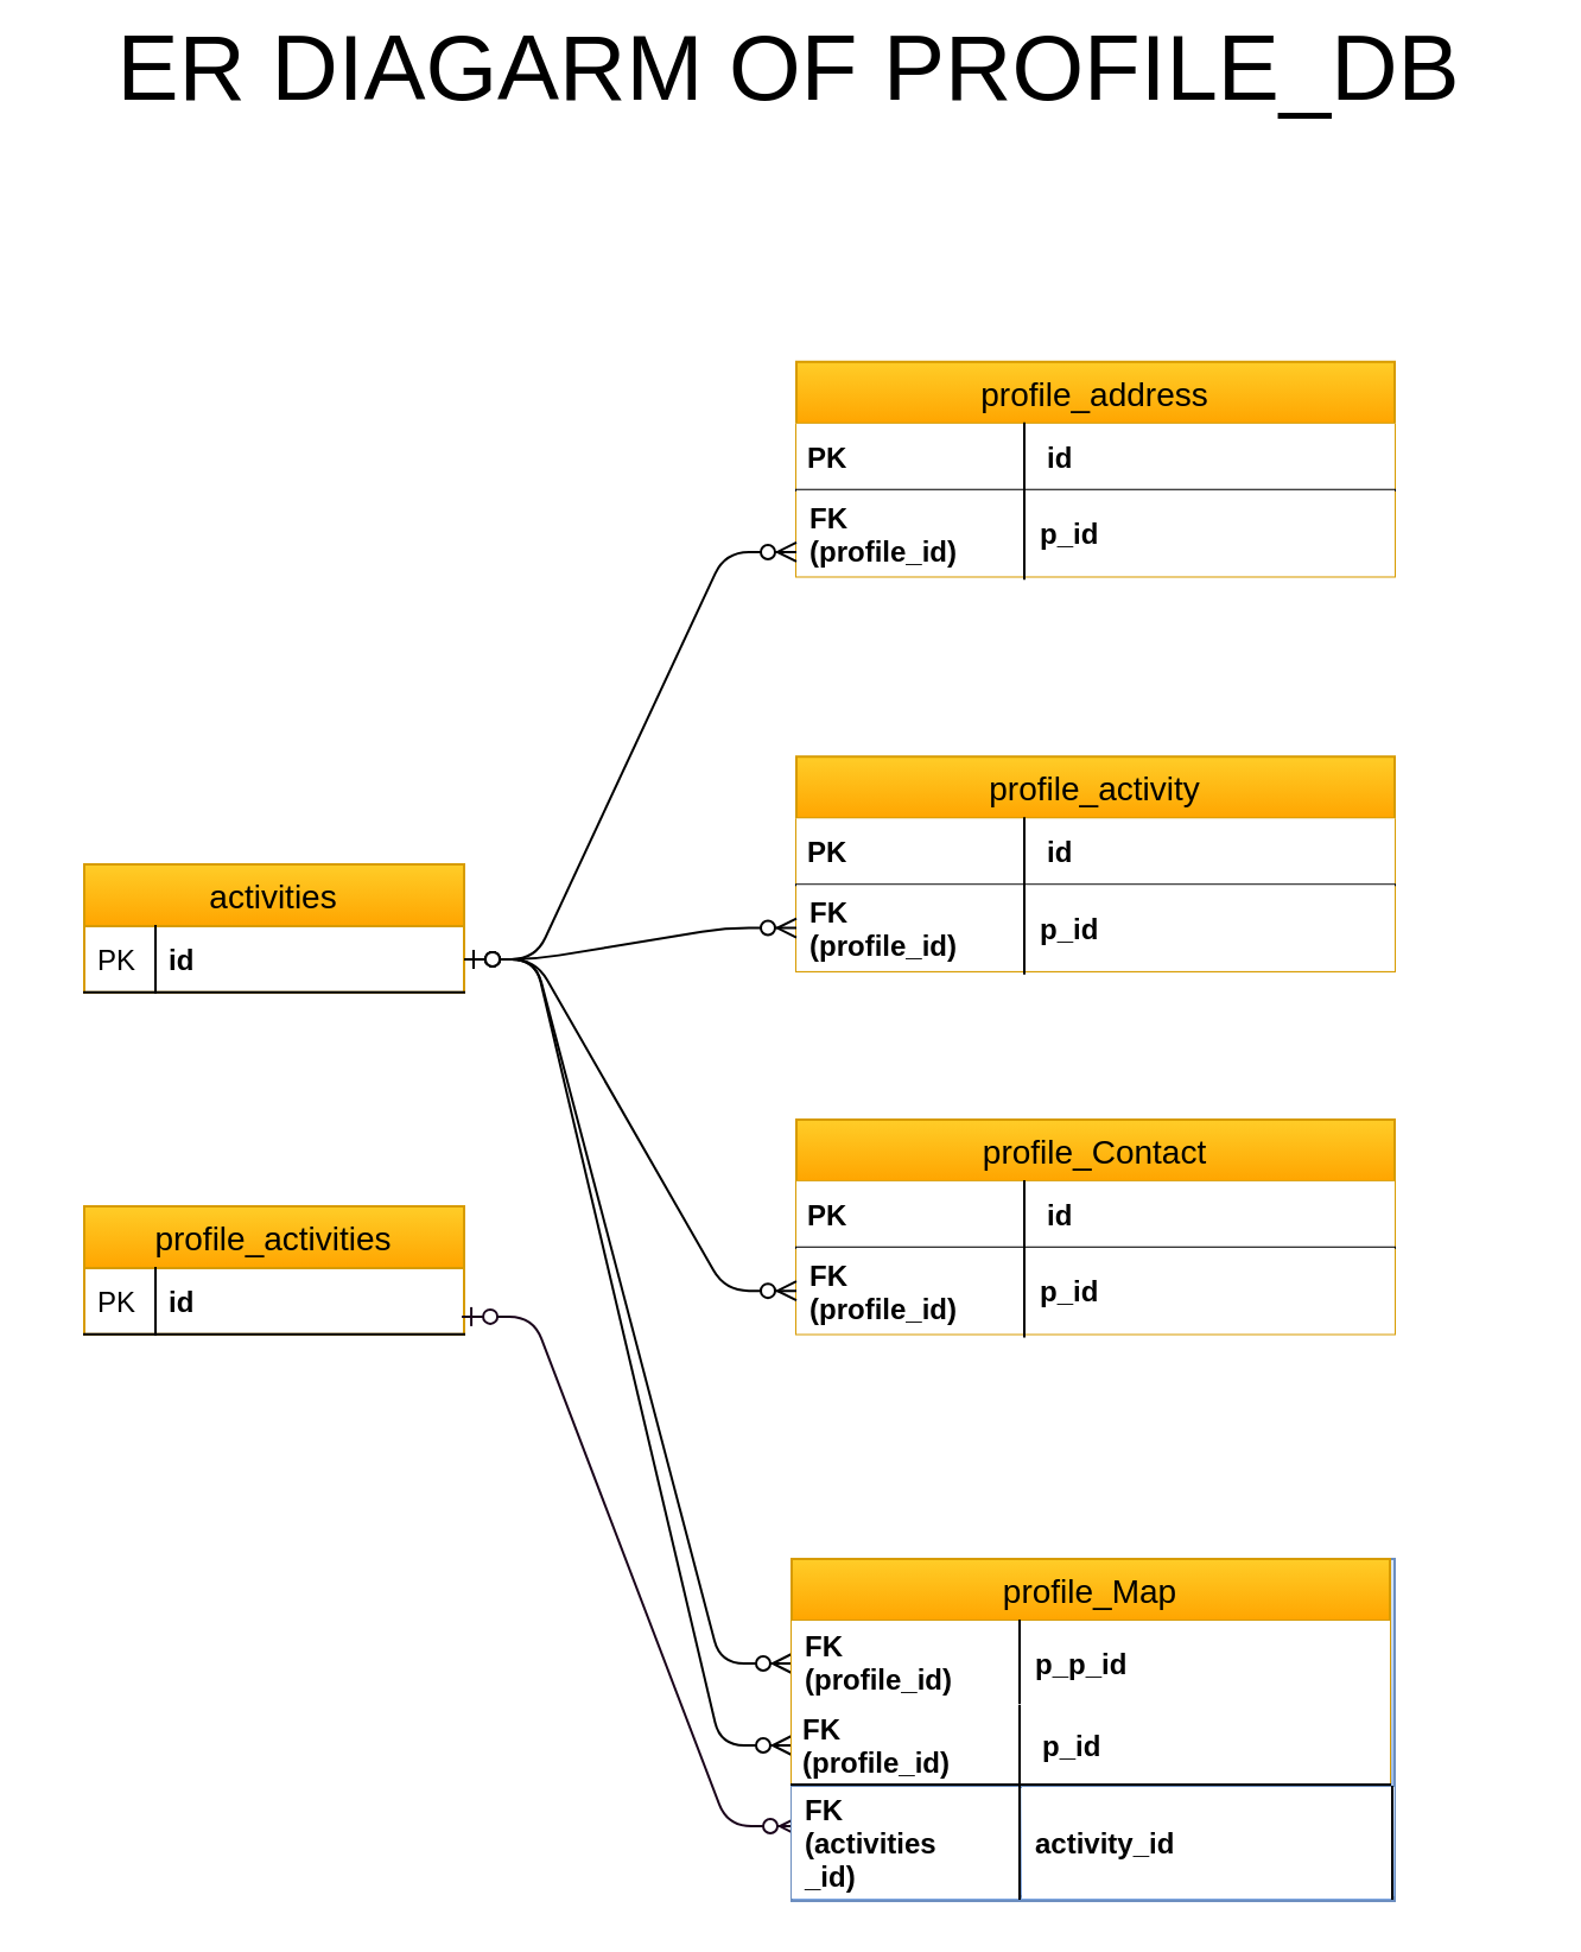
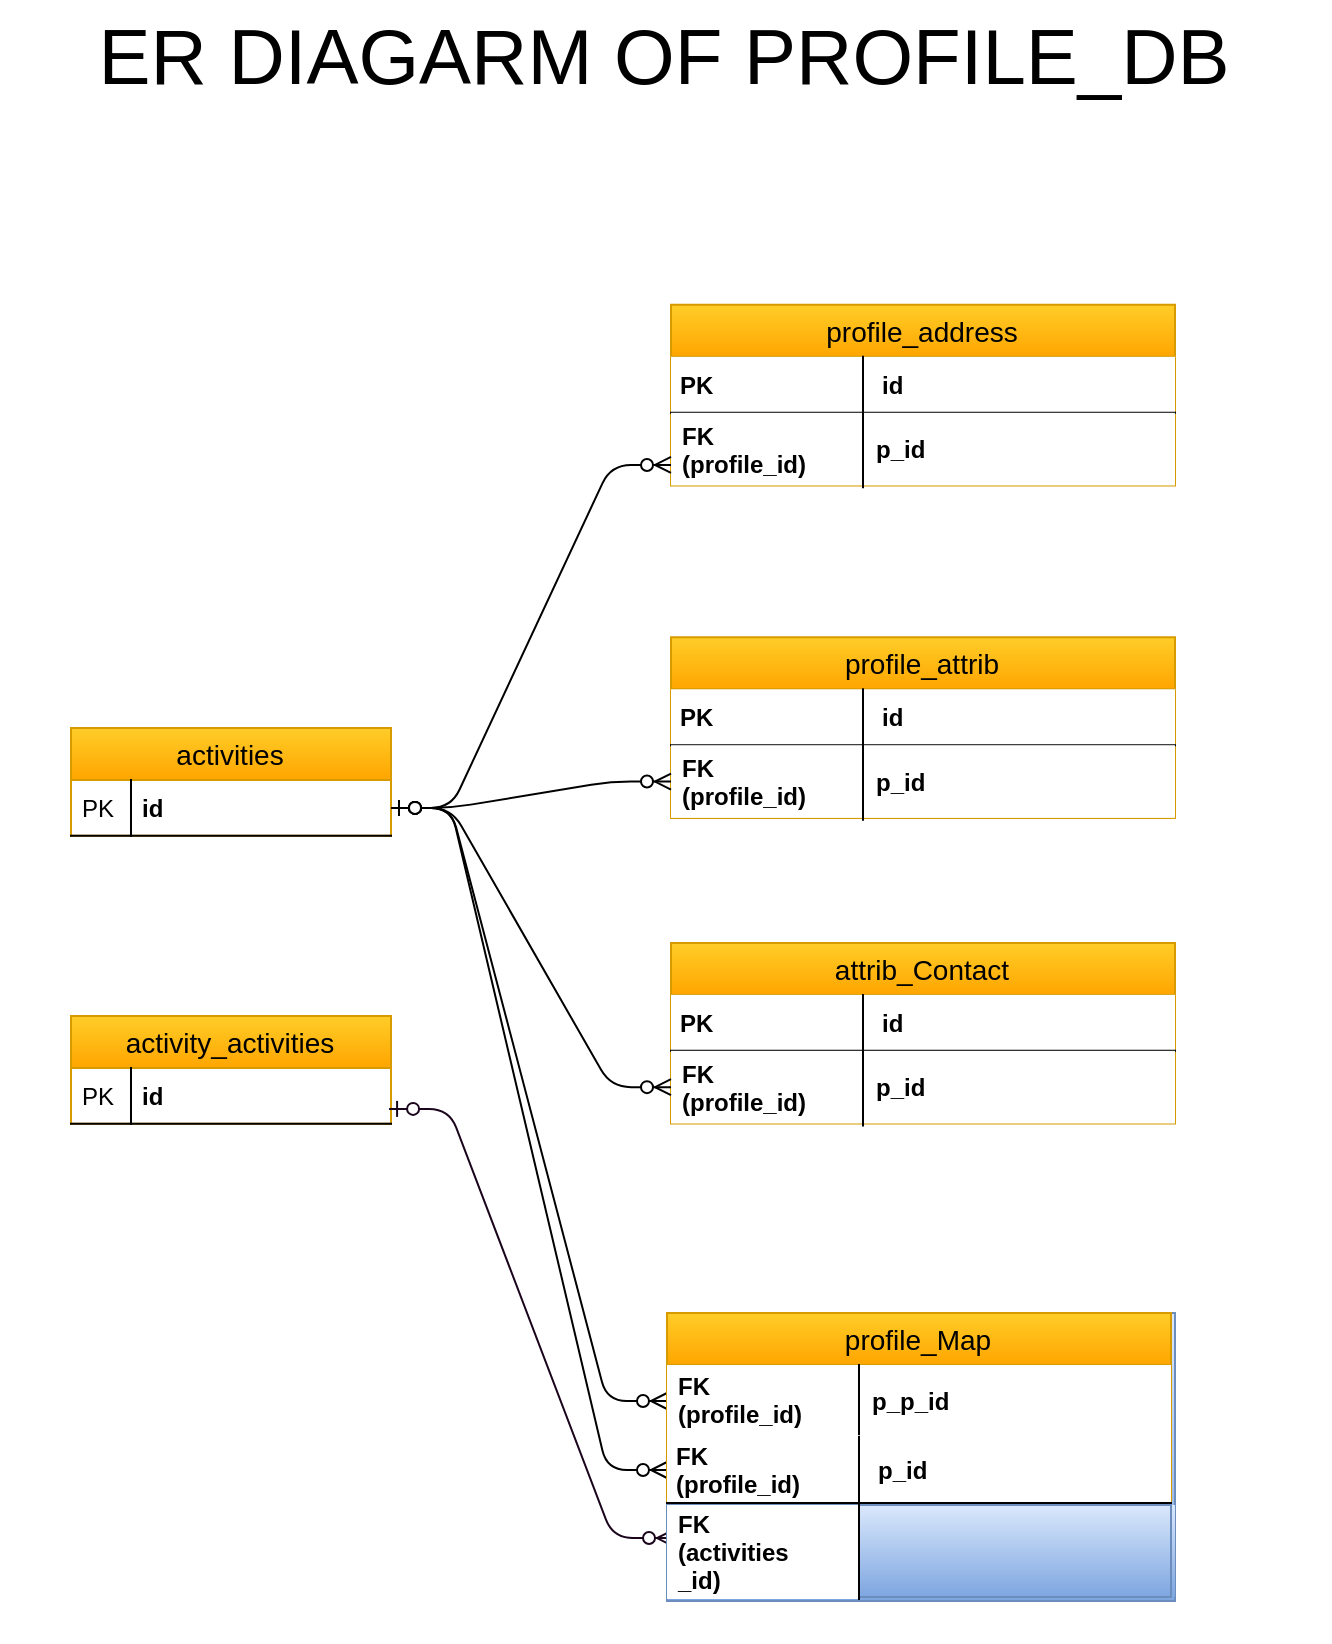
- <mxCell id="11" value="profile_activity" style="swimlane;fontStyle=0;childLayout=stackLayout;horizontal=1;startSize=26;fillColor=#ffcd28;horizontalStack=0;resizeParent=1;resizeParentMax=0;resizeLast=0;collapsible=1;marginBottom=0;swimlaneFillColor=#ffffff;align=center;fontSize=14;spacing=43;strokeColor=#d79b00;gradientColor=#ffa500;" vertex="1" parent="1"><mxGeometry x="335" y="318.136" width="252" height="90.311" as="geometry" /></mxCell>
+ <mxCell id="11" value="profile_attrib" style="swimlane;fontStyle=0;childLayout=stackLayout;horizontal=1;startSize=26;fillColor=#ffcd28;horizontalStack=0;resizeParent=1;resizeParentMax=0;resizeLast=0;collapsible=1;marginBottom=0;swimlaneFillColor=#ffffff;align=center;fontSize=14;spacing=43;strokeColor=#d79b00;gradientColor=#ffa500;" vertex="1" parent="1"><mxGeometry x="335" y="318.136" width="252" height="90.311" as="geometry" /></mxCell>
- <mxCell id="16" value="profile_Contact" style="swimlane;fontStyle=0;childLayout=stackLayout;horizontal=1;startSize=26;fillColor=#ffcd28;horizontalStack=0;resizeParent=1;resizeParentMax=0;resizeLast=0;collapsible=1;marginBottom=0;swimlaneFillColor=#ffffff;align=center;fontSize=14;spacing=43;gradientColor=#ffa500;strokeColor=#d79b00;" vertex="1" parent="1"><mxGeometry x="335" y="470.942" width="252" height="90.311" as="geometry" /></mxCell>
+ <mxCell id="16" value="attrib_Contact" style="swimlane;fontStyle=0;childLayout=stackLayout;horizontal=1;startSize=26;fillColor=#ffcd28;horizontalStack=0;resizeParent=1;resizeParentMax=0;resizeLast=0;collapsible=1;marginBottom=0;swimlaneFillColor=#ffffff;align=center;fontSize=14;spacing=43;gradientColor=#ffa500;strokeColor=#d79b00;" vertex="1" parent="1"><mxGeometry x="335" y="470.942" width="252" height="90.311" as="geometry" /></mxCell>
- <mxCell id="26" value="profile_activities" style="swimlane;fontStyle=0;childLayout=stackLayout;horizontal=1;startSize=26;fillColor=#ffcd28;horizontalStack=0;resizeParent=1;resizeParentMax=0;resizeLast=0;collapsible=1;marginBottom=0;swimlaneFillColor=#ffffff;align=center;fontSize=14;gradientColor=#ffa500;strokeColor=#d79b00;" vertex="1" parent="1"><mxGeometry x="35" y="507.456" width="160" height="53.961" as="geometry" /></mxCell>
+ <mxCell id="26" value="activity_activities" style="swimlane;fontStyle=0;childLayout=stackLayout;horizontal=1;startSize=26;fillColor=#ffcd28;horizontalStack=0;resizeParent=1;resizeParentMax=0;resizeLast=0;collapsible=1;marginBottom=0;swimlaneFillColor=#ffffff;align=center;fontSize=14;gradientColor=#ffa500;strokeColor=#d79b00;" vertex="1" parent="1"><mxGeometry x="35" y="507.456" width="160" height="53.961" as="geometry" /></mxCell>
- <mxCell id="41" value="activity_id" style="shape=partialRectangle;fontStyle=1;top=0;left=0;bottom=0;align=left;verticalAlign=middle;spacingLeft=4;spacingRight=4;overflow=hidden;rotatable=0;points=[];portConstraint=eastwest;part=1;fontSize=12;labelBorderColor=#FFFFFF;" vertex="1" connectable="0" parent="30"><mxGeometry x="97" y="96" width="156" height="47" as="geometry" /></mxCell>
